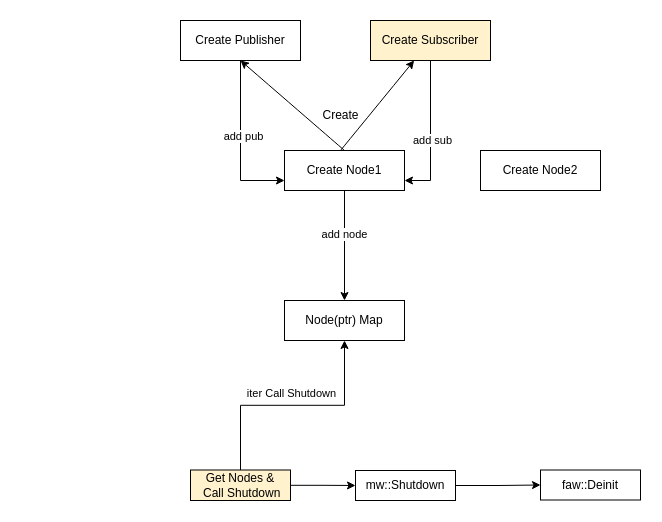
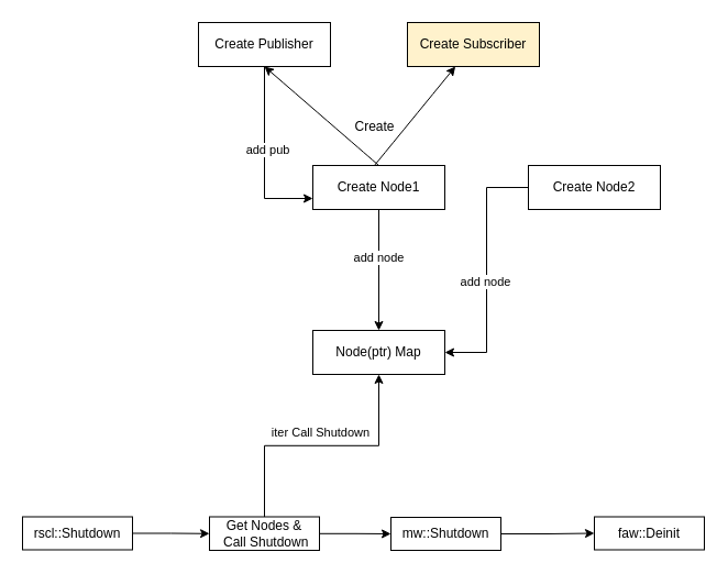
- <mxCell id="12" style="edgeStyle=orthogonalEdgeStyle;rounded=0;orthogonalLoop=1;jettySize=auto;html=1;entryX=1;entryY=0.75;entryDx=0;entryDy=0;" edge="1" parent="1" source="14" target="4"><mxGeometry relative="1" as="geometry" /></mxCell>
- <mxCell id="13" value="add sub" style="edgeLabel;html=1;align=center;verticalAlign=middle;resizable=0;points=[];" vertex="1" connectable="0" parent="12"><mxGeometry x="0.082" y="1" relative="1" as="geometry"><mxPoint as="offset" /></mxGeometry></mxCell>
+ <mxCell id="16" style="edgeStyle=orthogonalEdgeStyle;rounded=0;orthogonalLoop=1;jettySize=auto;html=1;entryX=1;entryY=0.5;entryDx=0;entryDy=0;" edge="1" parent="1" source="18" target="8"><mxGeometry relative="1" as="geometry" /></mxCell>
+ <mxCell id="17" value="add node" style="edgeLabel;html=1;align=center;verticalAlign=middle;resizable=0;points=[];" vertex="1" connectable="0" parent="16"><mxGeometry x="0.091" y="-2" relative="1" as="geometry"><mxPoint as="offset" /></mxGeometry></mxCell>
+ <mxCell id="20" value="rscl::Shutdown" style="whiteSpace=wrap;html=1;" vertex="1" parent="1"><mxGeometry x="20" y="469.5" width="100" height="30" as="geometry" /></mxCell>
+ <mxCell id="19" value="" style="edgeStyle=orthogonalEdgeStyle;rounded=0;orthogonalLoop=1;jettySize=auto;html=1;" edge="1" parent="1" source="20" target="26"><mxGeometry relative="1" as="geometry" /></mxCell>
- <mxCell id="26" value="Get Nodes &amp;amp;&lt;br&gt;&amp;nbsp;Call Shutdown" style="whiteSpace=wrap;html=1;fillColor=#fff2cc;" vertex="1" parent="1"><mxGeometry x="190" y="469.5" width="100" height="30.5" as="geometry" /></mxCell>
+ <mxCell id="26" value="Get Nodes &amp;amp;&lt;br&gt;&amp;nbsp;Call Shutdown" style="whiteSpace=wrap;html=1;" vertex="1" parent="1"><mxGeometry x="190" y="469.5" width="100" height="30.5" as="geometry" /></mxCell>
